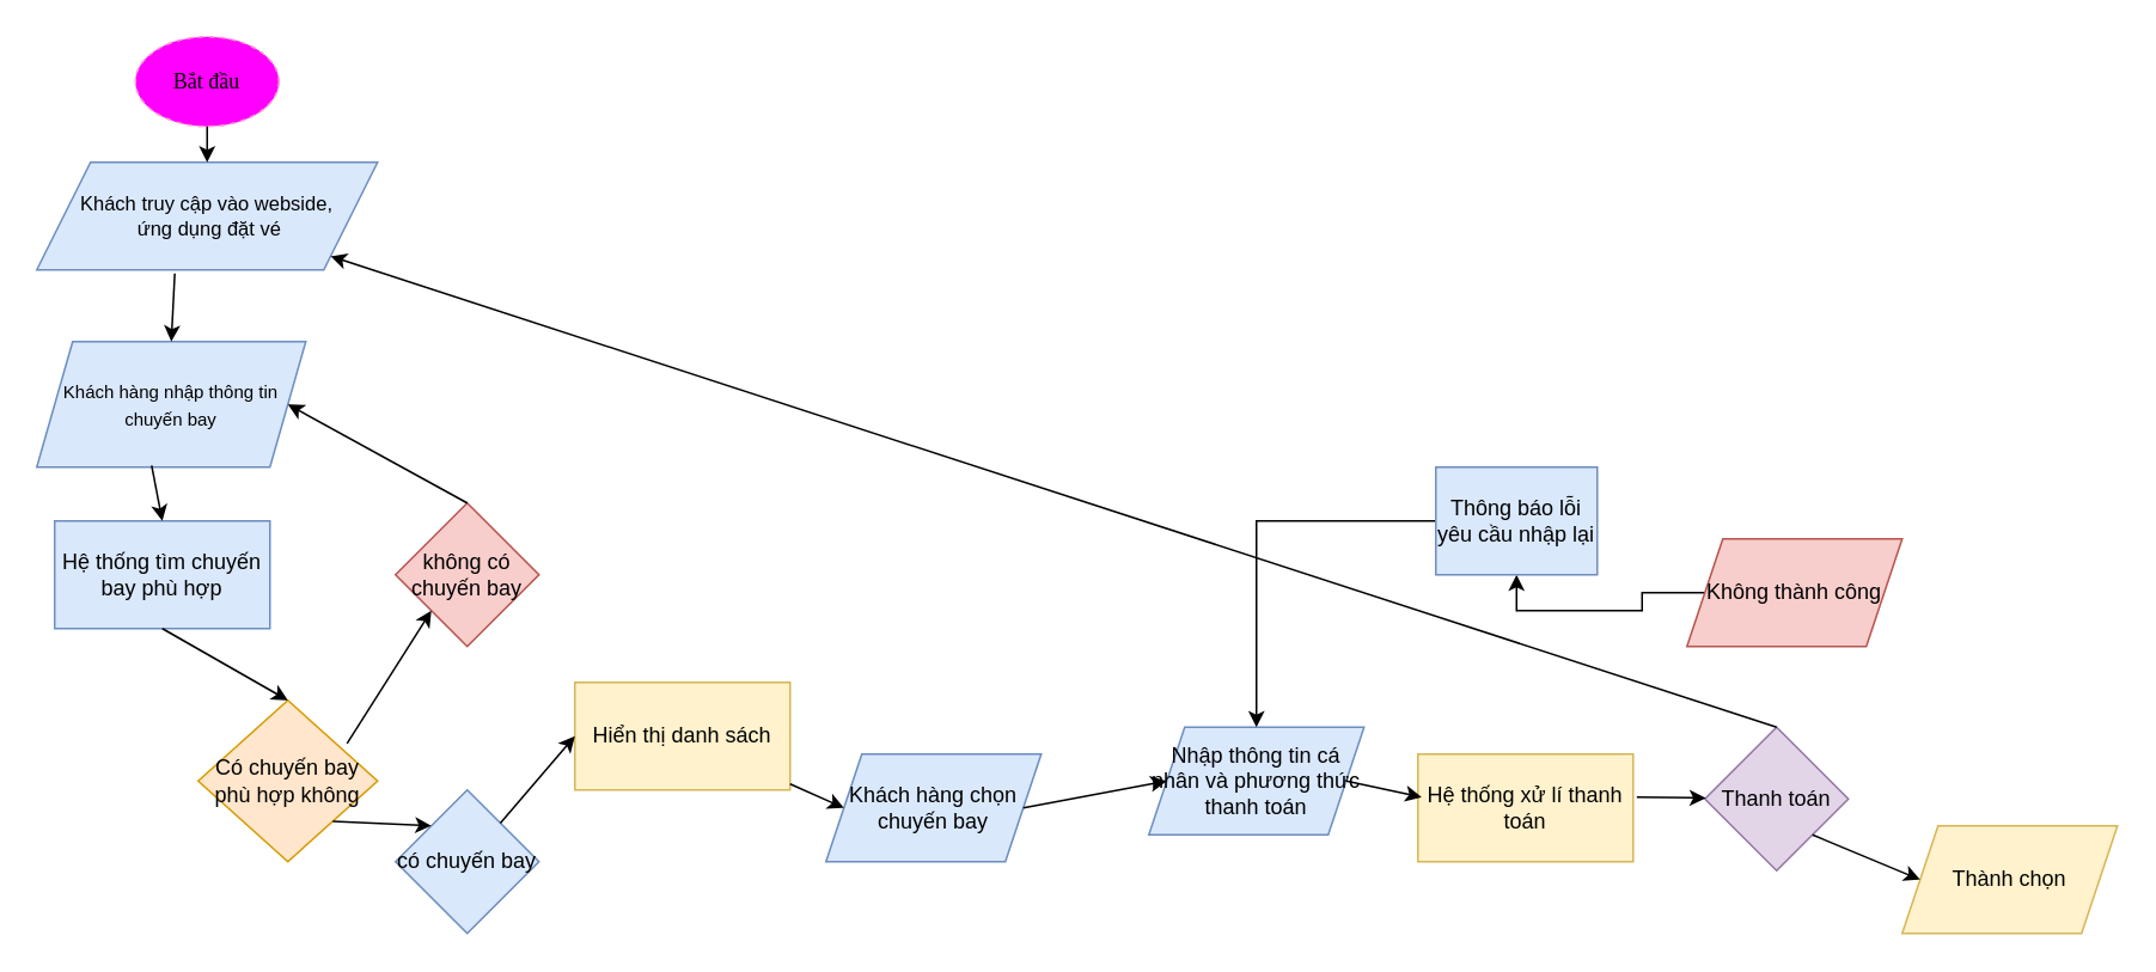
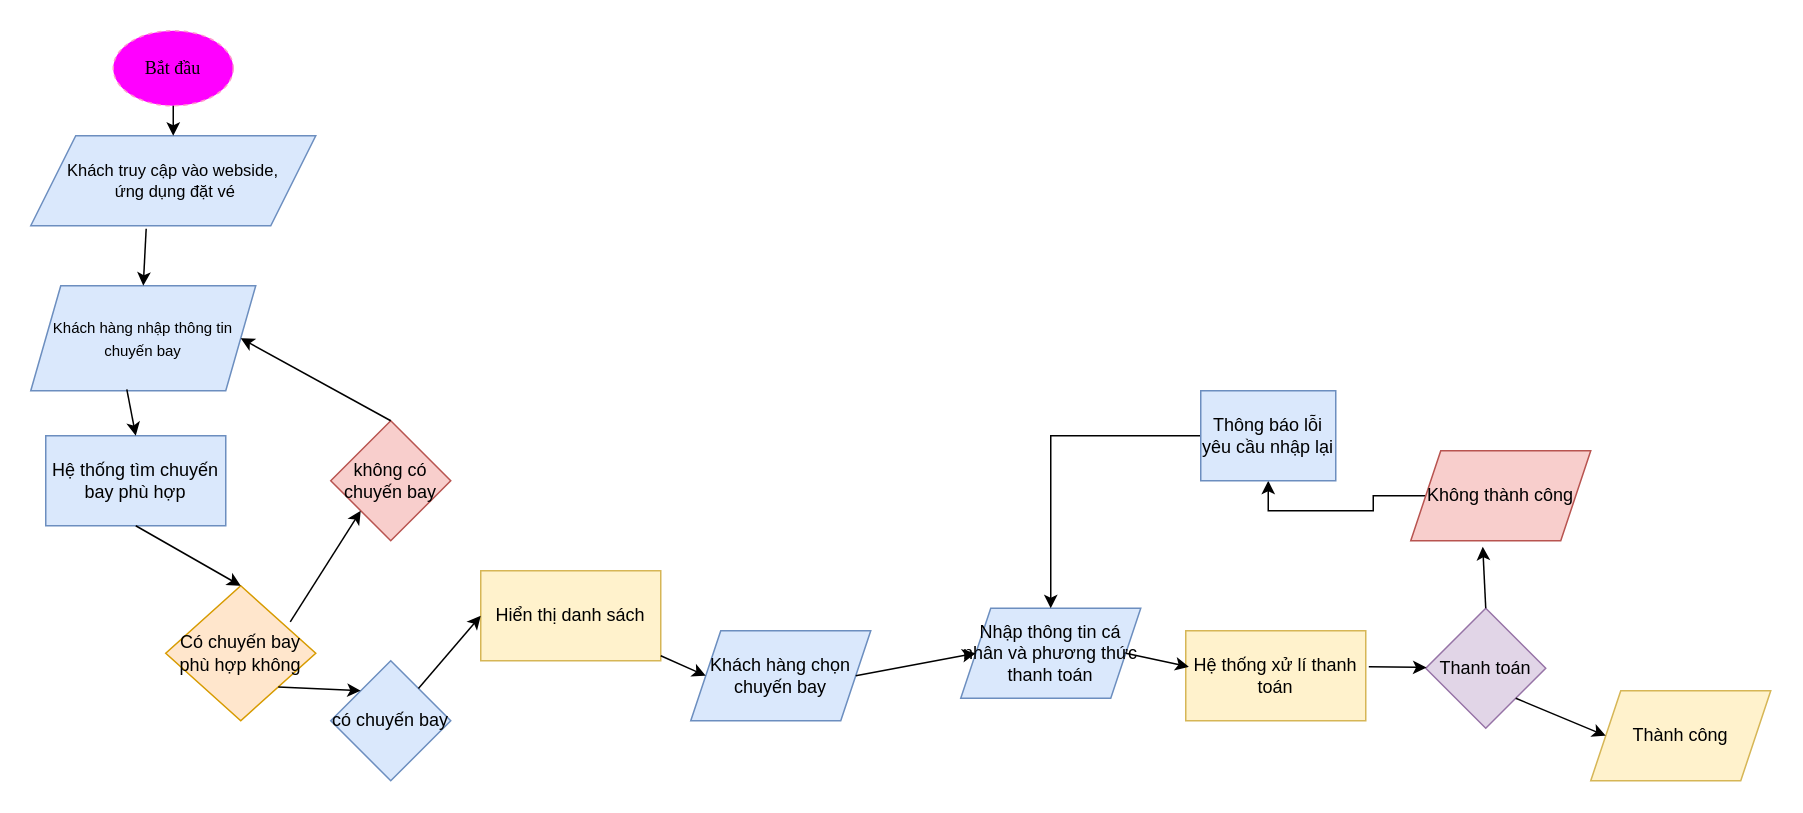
- <mxCell id="30" value="" style="endArrow=classic;html=1;rounded=0;exitX=0.5;exitY=0;exitDx=0;exitDy=0;" edge="1" parent="1" source="24" target="3"><mxGeometry width="50" height="50" relative="1" as="geometry"><mxPoint x="990" y="400" as="sourcePoint" /><mxPoint x="980" y="350" as="targetPoint" /></mxGeometry></mxCell>
+ <mxCell id="30" value="" style="endArrow=classic;html=1;rounded=0;exitX=0.5;exitY=0;exitDx=0;exitDy=0;entryX=0.4;entryY=1.067;entryDx=0;entryDy=0;entryPerimeter=0;" edge="1" parent="1" source="24" target="28"><mxGeometry width="50" height="50" relative="1" as="geometry"><mxPoint x="990" y="400" as="sourcePoint" /><mxPoint x="980" y="350" as="targetPoint" /></mxGeometry></mxCell>
- <mxCell id="26" value="Thành chọn" style="shape=parallelogram;perimeter=parallelogramPerimeter;whiteSpace=wrap;html=1;fixedSize=1;fillColor=#fff2cc;strokeColor=#d6b656;" vertex="1" parent="1"><mxGeometry x="1060" y="460" width="120" height="60" as="geometry" /></mxCell>
+ <mxCell id="26" value="Thành công" style="shape=parallelogram;perimeter=parallelogramPerimeter;whiteSpace=wrap;html=1;fixedSize=1;fillColor=#fff2cc;strokeColor=#d6b656;" vertex="1" parent="1"><mxGeometry x="1060" y="460" width="120" height="60" as="geometry" /></mxCell>
